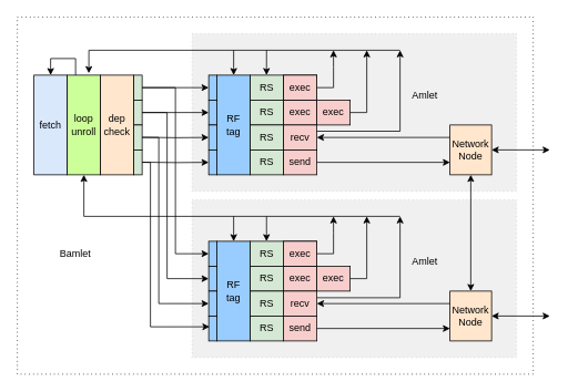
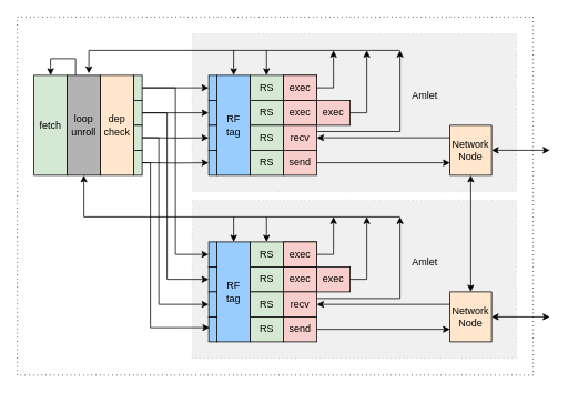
- <mxCell id="5" value="fetch" style="rounded=0;whiteSpace=wrap;html=1;fillColor=#dae8fc;strokeColor=#000000;" vertex="1" parent="1"><mxGeometry x="40" y="90" width="40" height="120" as="geometry" /></mxCell>
+ <mxCell id="5" value="fetch" style="rounded=0;whiteSpace=wrap;html=1;fillColor=#d5e8d4;strokeColor=#000000;" vertex="1" parent="1"><mxGeometry x="40" y="90" width="40" height="120" as="geometry" /></mxCell>
- <mxCell id="6" value="loop&lt;br&gt;unroll" style="rounded=0;whiteSpace=wrap;html=1;fillColor=#CCFF99;" vertex="1" parent="1"><mxGeometry x="80" y="90" width="40" height="120" as="geometry" /></mxCell>
+ <mxCell id="6" value="loop&lt;br&gt;unroll" style="rounded=0;whiteSpace=wrap;html=1;fillColor=#b3b3b3;" vertex="1" parent="1"><mxGeometry x="80" y="90" width="40" height="120" as="geometry" /></mxCell>
- <mxCell id="74" value="Bamlet" style="text;html=1;align=center;verticalAlign=middle;whiteSpace=wrap;rounded=0;" vertex="1" parent="1"><mxGeometry x="60" y="290.03" width="60" height="30" as="geometry" /></mxCell>
